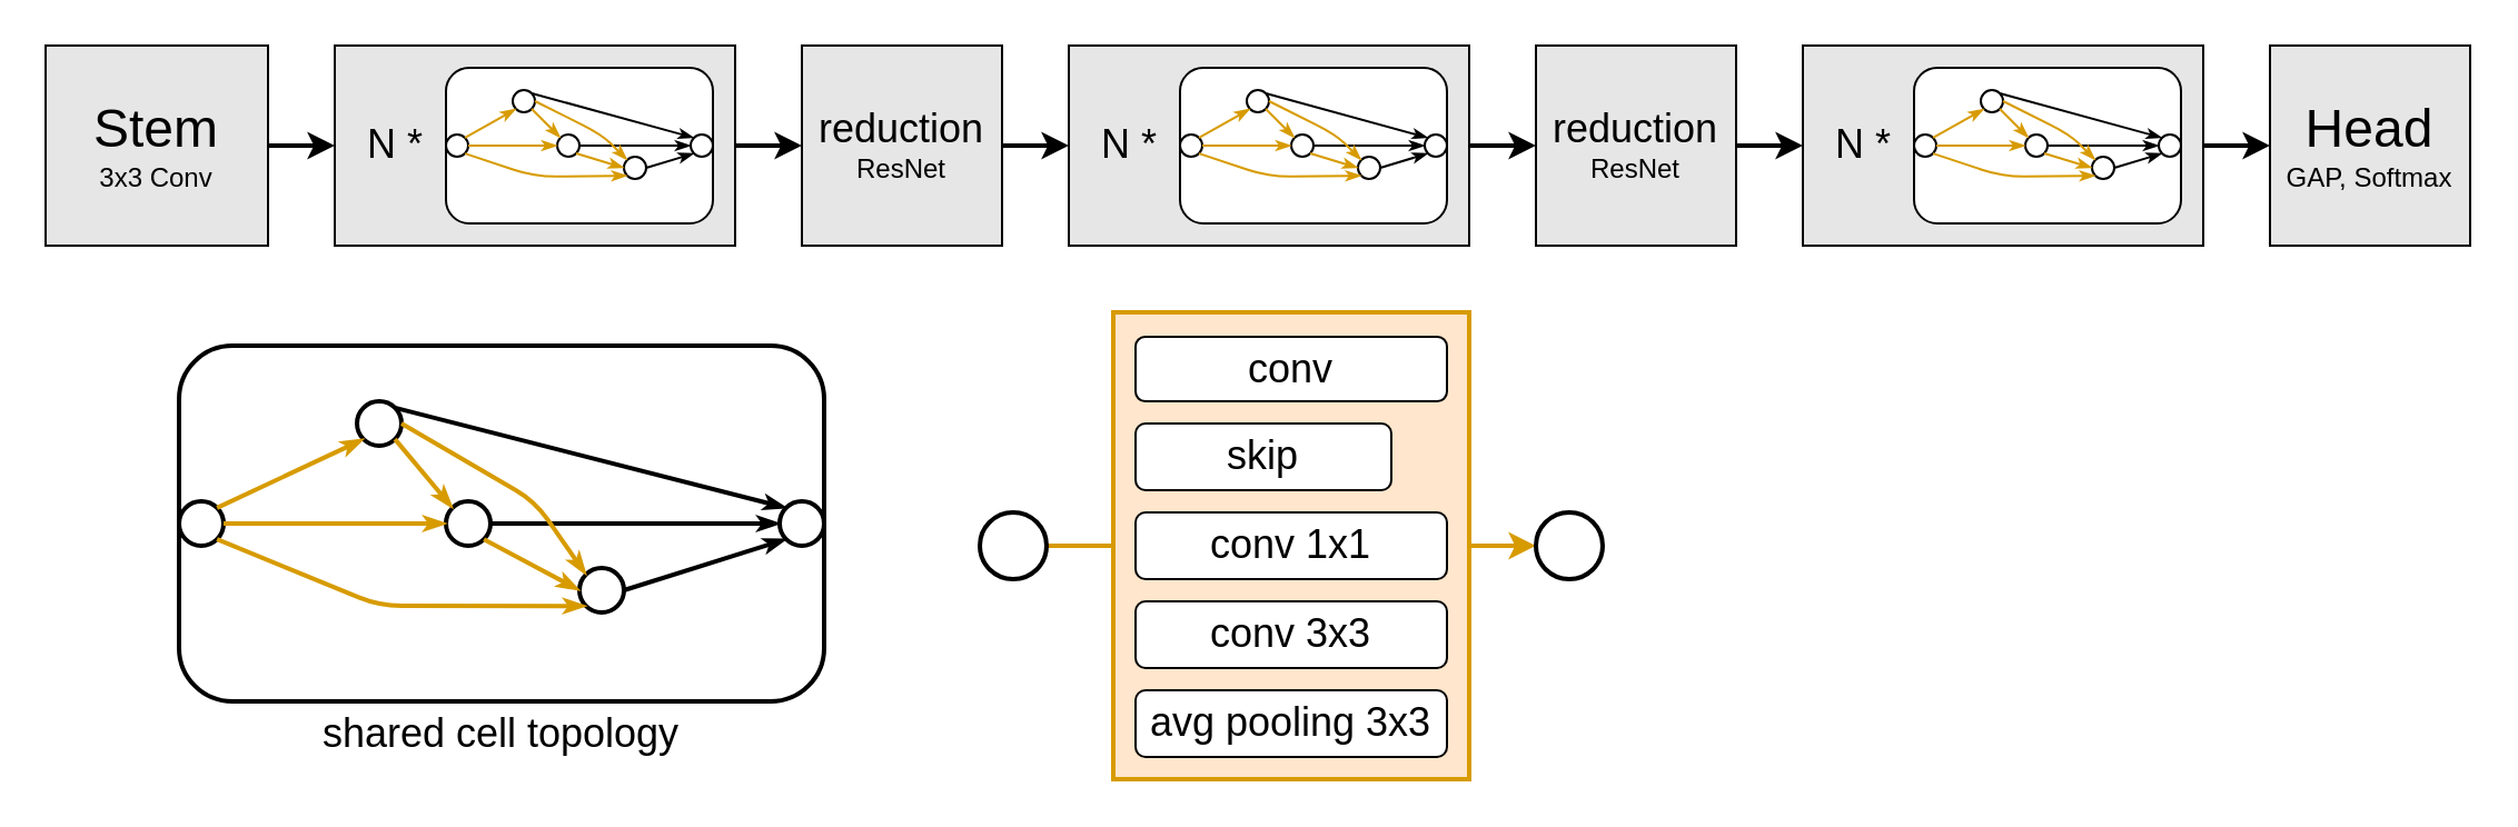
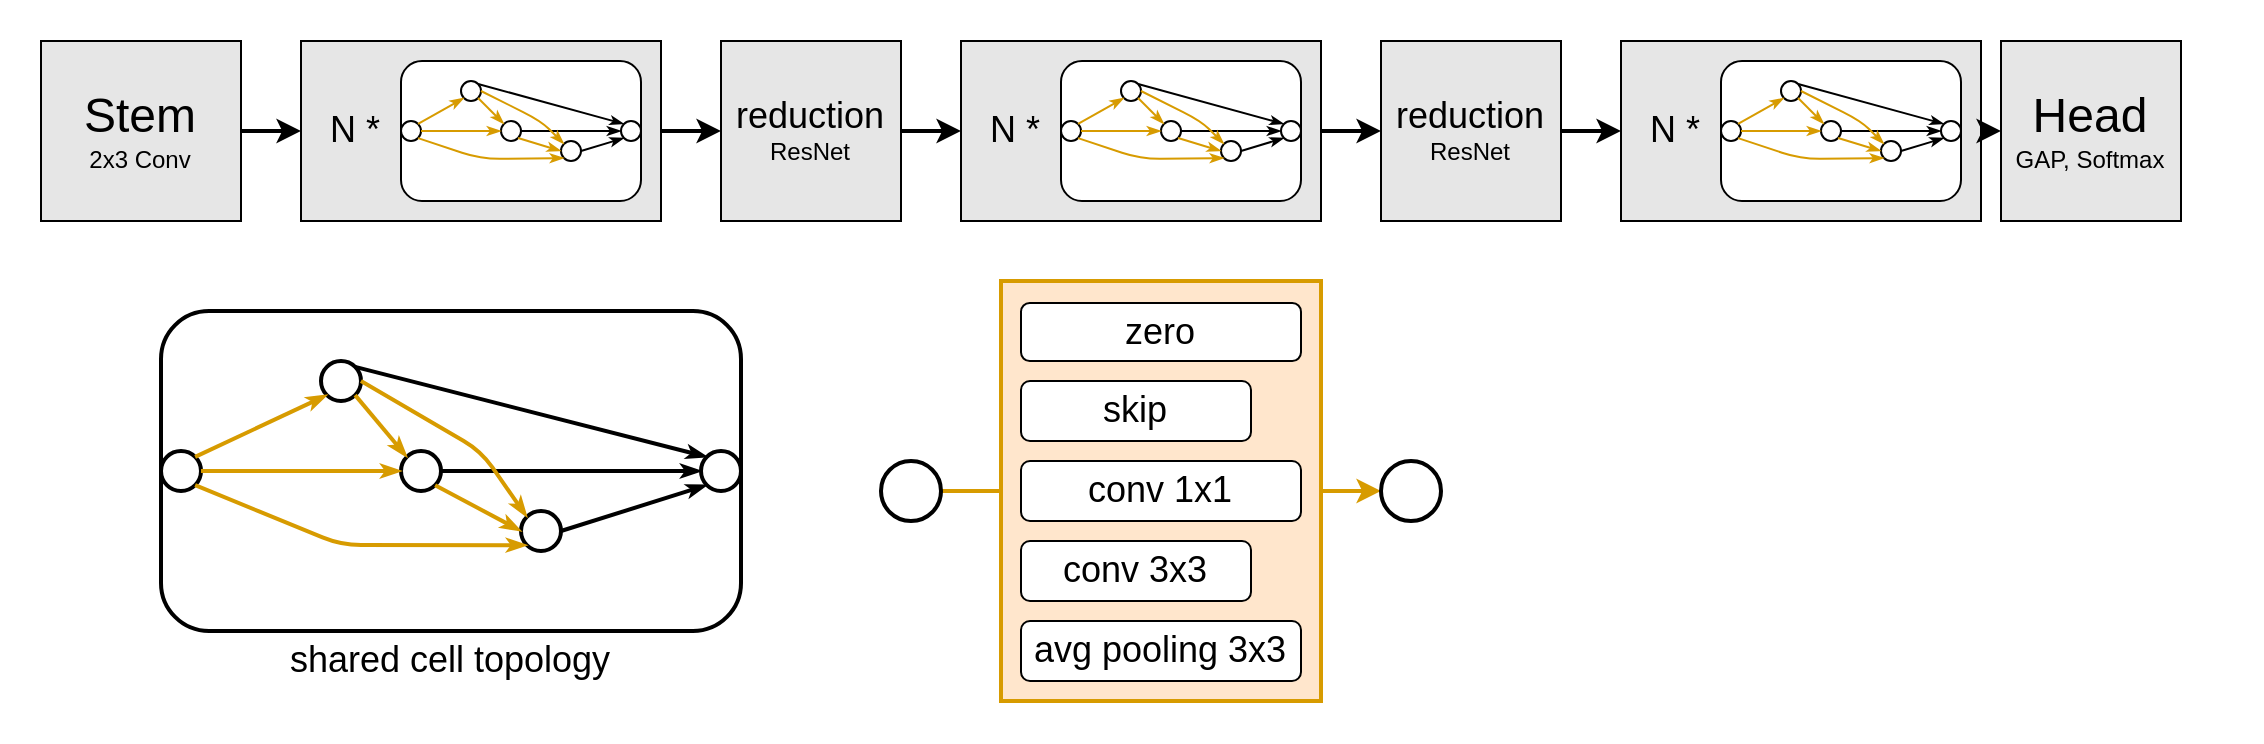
- <mxCell id="5" value="&lt;font&gt;&lt;span style=&quot;font-size: 24px&quot;&gt;Stem&lt;/span&gt;&lt;br&gt;&lt;font style=&quot;font-size: 12px&quot;&gt;3x3 Conv&lt;/font&gt;&lt;br&gt;&lt;/font&gt;" style="rounded=0;whiteSpace=wrap;html=1;fillColor=#E6E6E6;" parent="1" vertex="1"><mxGeometry x="20" y="20" width="100" height="90" as="geometry" /></mxCell>
+ <mxCell id="5" value="&lt;font&gt;&lt;span style=&quot;font-size: 24px&quot;&gt;Stem&lt;/span&gt;&lt;br&gt;&lt;font style=&quot;font-size: 12px&quot;&gt;2x3 Conv&lt;/font&gt;&lt;br&gt;&lt;/font&gt;" style="rounded=0;whiteSpace=wrap;html=1;fillColor=#E6E6E6;" parent="1" vertex="1"><mxGeometry x="20" y="20" width="100" height="90" as="geometry" /></mxCell>
- <mxCell id="20" value="&lt;font&gt;&lt;span style=&quot;font-size: 24px&quot;&gt;Head&lt;/span&gt;&lt;br&gt;&lt;font style=&quot;font-size: 12px&quot;&gt;GAP, Softmax&lt;/font&gt;&lt;br&gt;&lt;/font&gt;" style="rounded=0;whiteSpace=wrap;html=1;fillColor=#E6E6E6;" parent="1" vertex="1"><mxGeometry x="1020" y="20" width="90" height="90" as="geometry" /></mxCell>
+ <mxCell id="20" value="&lt;font&gt;&lt;span style=&quot;font-size: 24px&quot;&gt;Head&lt;/span&gt;&lt;br&gt;&lt;font style=&quot;font-size: 12px&quot;&gt;GAP, Softmax&lt;/font&gt;&lt;br&gt;&lt;/font&gt;" style="rounded=0;whiteSpace=wrap;html=1;fillColor=#E6E6E6;" parent="1" vertex="1"><mxGeometry x="1000" y="20" width="90" height="90" as="geometry" /></mxCell>
- <mxCell id="8" value="&lt;span style=&quot;font-size: 18px&quot;&gt;conv&lt;/span&gt;" style="rounded=1;whiteSpace=wrap;html=1;" parent="1" vertex="1"><mxGeometry x="510" y="151" width="140" height="29" as="geometry" /></mxCell>
+ <mxCell id="8" value="&lt;span style=&quot;font-size: 18px&quot;&gt;zero&lt;/span&gt;" style="rounded=1;whiteSpace=wrap;html=1;" parent="1" vertex="1"><mxGeometry x="510" y="151" width="140" height="29" as="geometry" /></mxCell>
- <mxCell id="12" value="&lt;span style=&quot;font-size: 18px&quot;&gt;conv 3x3&lt;/span&gt;" style="rounded=1;whiteSpace=wrap;html=1;" parent="1" vertex="1"><mxGeometry x="510" y="270" width="140" height="30" as="geometry" /></mxCell>
+ <mxCell id="12" value="&lt;span style=&quot;font-size: 18px&quot;&gt;conv 3x3&lt;/span&gt;" style="rounded=1;whiteSpace=wrap;html=1;" parent="1" vertex="1"><mxGeometry x="510" y="270" width="115" height="30" as="geometry" /></mxCell>
